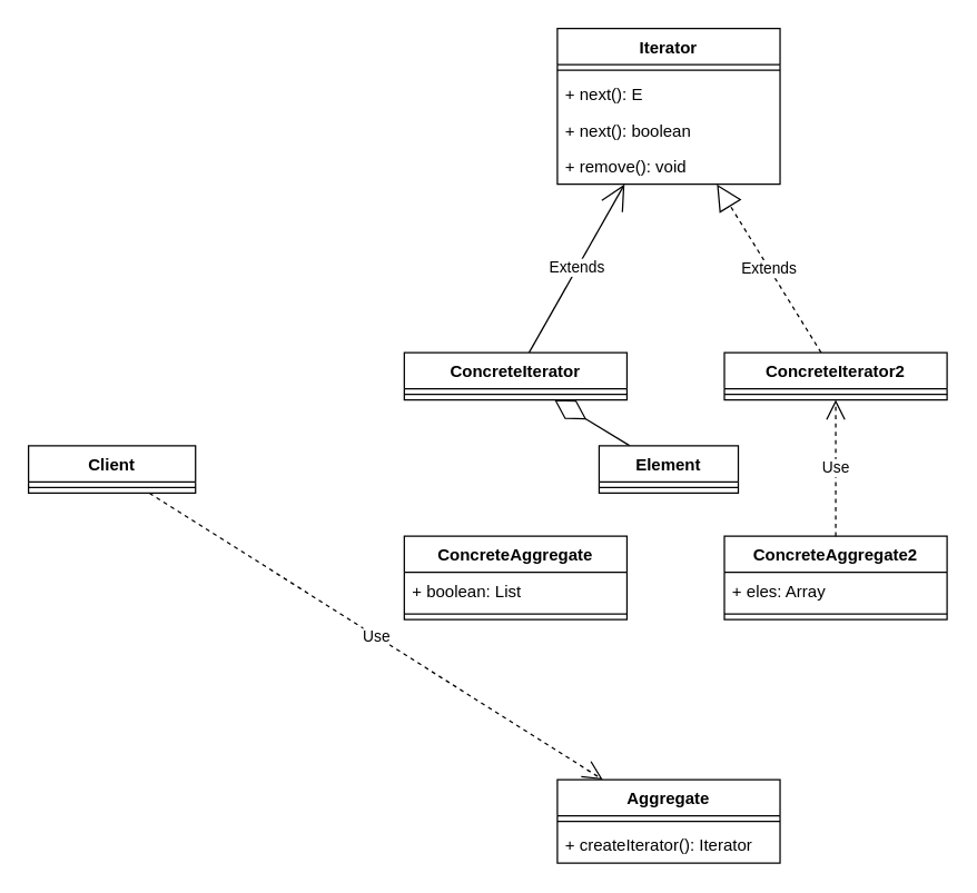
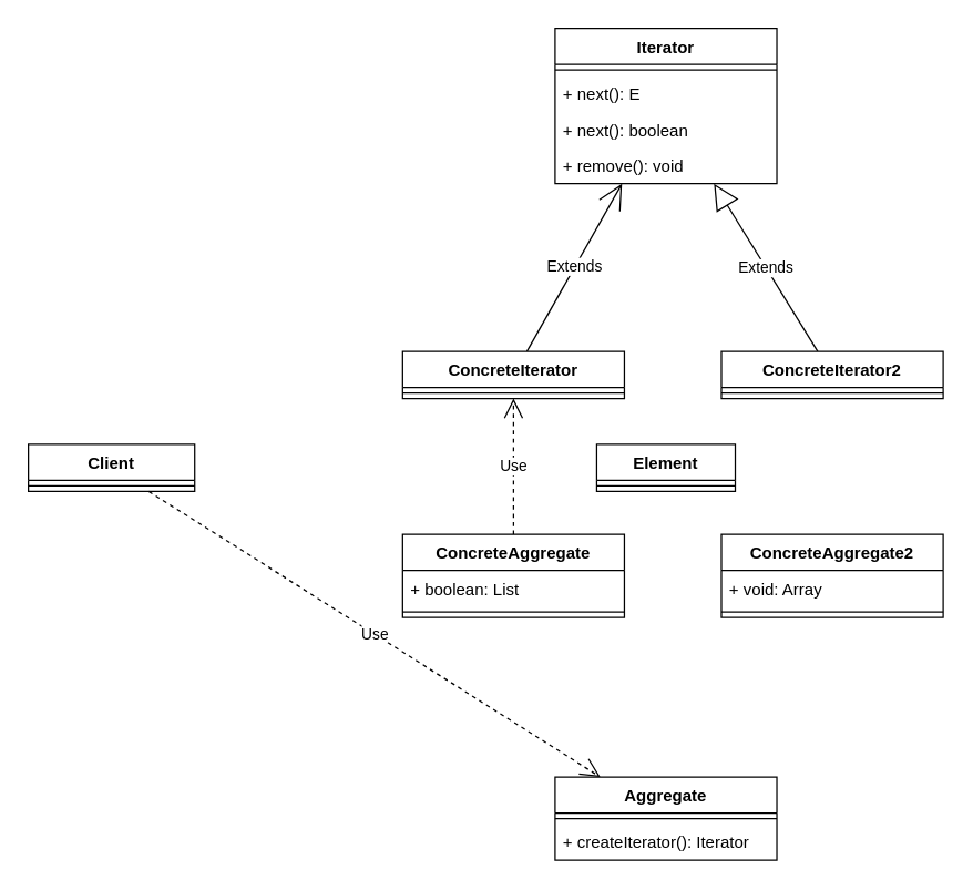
- <mxCell id="9" value="Extends" style="endArrow=block;endSize=16;endFill=0;html=1;dashed=1;" edge="1" parent="1" source="12" target="4"><mxGeometry width="160" relative="1" as="geometry"><mxPoint x="499.124" y="263" as="sourcePoint" /><mxPoint x="492.887" y="142" as="targetPoint" /></mxGeometry></mxCell>
+ <mxCell id="9" value="Extends" style="endArrow=block;endSize=16;endFill=0;html=1;" edge="1" parent="1" source="12" target="4"><mxGeometry width="160" relative="1" as="geometry"><mxPoint x="499.124" y="263" as="sourcePoint" /><mxPoint x="492.887" y="142" as="targetPoint" /></mxGeometry></mxCell>
- <mxCell id="27" value="" style="endArrow=diamondThin;endFill=0;endSize=24;html=1;" edge="1" parent="1" source="28" target="10"><mxGeometry width="160" relative="1" as="geometry"><mxPoint x="300" y="280" as="sourcePoint" /><mxPoint x="460" y="280" as="targetPoint" /></mxGeometry></mxCell>
+ <mxCell id="3" value="Use" style="endArrow=open;endSize=12;dashed=1;html=1;" edge="1" parent="1" source="20" target="10"><mxGeometry width="160" relative="1" as="geometry"><mxPoint x="300" y="280" as="sourcePoint" /><mxPoint x="460" y="280" as="targetPoint" /></mxGeometry></mxCell>
- <mxCell id="23" value="Use" style="endArrow=open;endSize=12;dashed=1;html=1;" edge="1" parent="1" source="17" target="12"><mxGeometry width="160" relative="1" as="geometry"><mxPoint x="380" y="395" as="sourcePoint" /><mxPoint x="380" y="297" as="targetPoint" /></mxGeometry></mxCell>
- <mxCell id="18" value="+ eles: Array" style="text;strokeColor=none;fillColor=none;align=left;verticalAlign=top;spacingLeft=4;spacingRight=4;overflow=hidden;rotatable=0;points=[[0,0.5],[1,0.5]];portConstraint=eastwest;" vertex="1" parent="17"><mxGeometry y="26" width="160" height="26" as="geometry" /></mxCell>
+ <mxCell id="18" value="+ void: Array" style="text;strokeColor=none;fillColor=none;align=left;verticalAlign=top;spacingLeft=4;spacingRight=4;overflow=hidden;rotatable=0;points=[[0,0.5],[1,0.5]];portConstraint=eastwest;" vertex="1" parent="17"><mxGeometry y="26" width="160" height="26" as="geometry" /></mxCell>
